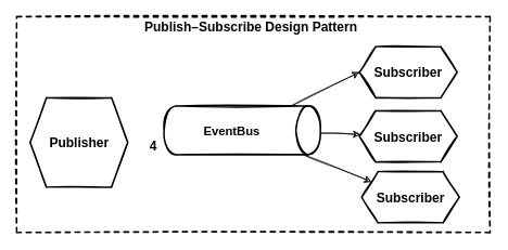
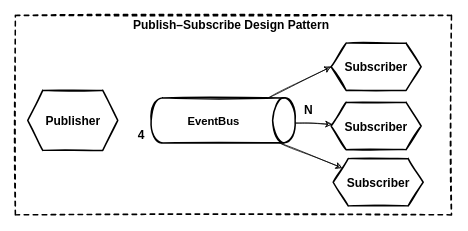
+ <mxCell id="11" value="N" style="text;html=1;strokeColor=none;fillColor=none;align=center;verticalAlign=middle;whiteSpace=wrap;rounded=0;sketch=1;fontStyle=1;fontSize=16;" vertex="1" parent="1"><mxGeometry x="390.5" y="136" width="40" height="20" as="geometry" /></mxCell>
- <mxCell id="4" value="Publisher" style="shape=hexagon;perimeter=hexagonPerimeter2;whiteSpace=wrap;html=1;fixedSize=1;sketch=1;fontSize=16;strokeWidth=2;fontStyle=1" vertex="1" parent="1"><mxGeometry x="36.5" y="120" width="120" height="110" as="geometry" /></mxCell>
+ <mxCell id="4" value="Publisher" style="shape=hexagon;perimeter=hexagonPerimeter2;whiteSpace=wrap;html=1;fixedSize=1;sketch=1;fontSize=16;strokeWidth=2;fontStyle=1" vertex="1" parent="1"><mxGeometry x="36.5" y="120" width="120" height="80" as="geometry" /></mxCell>
